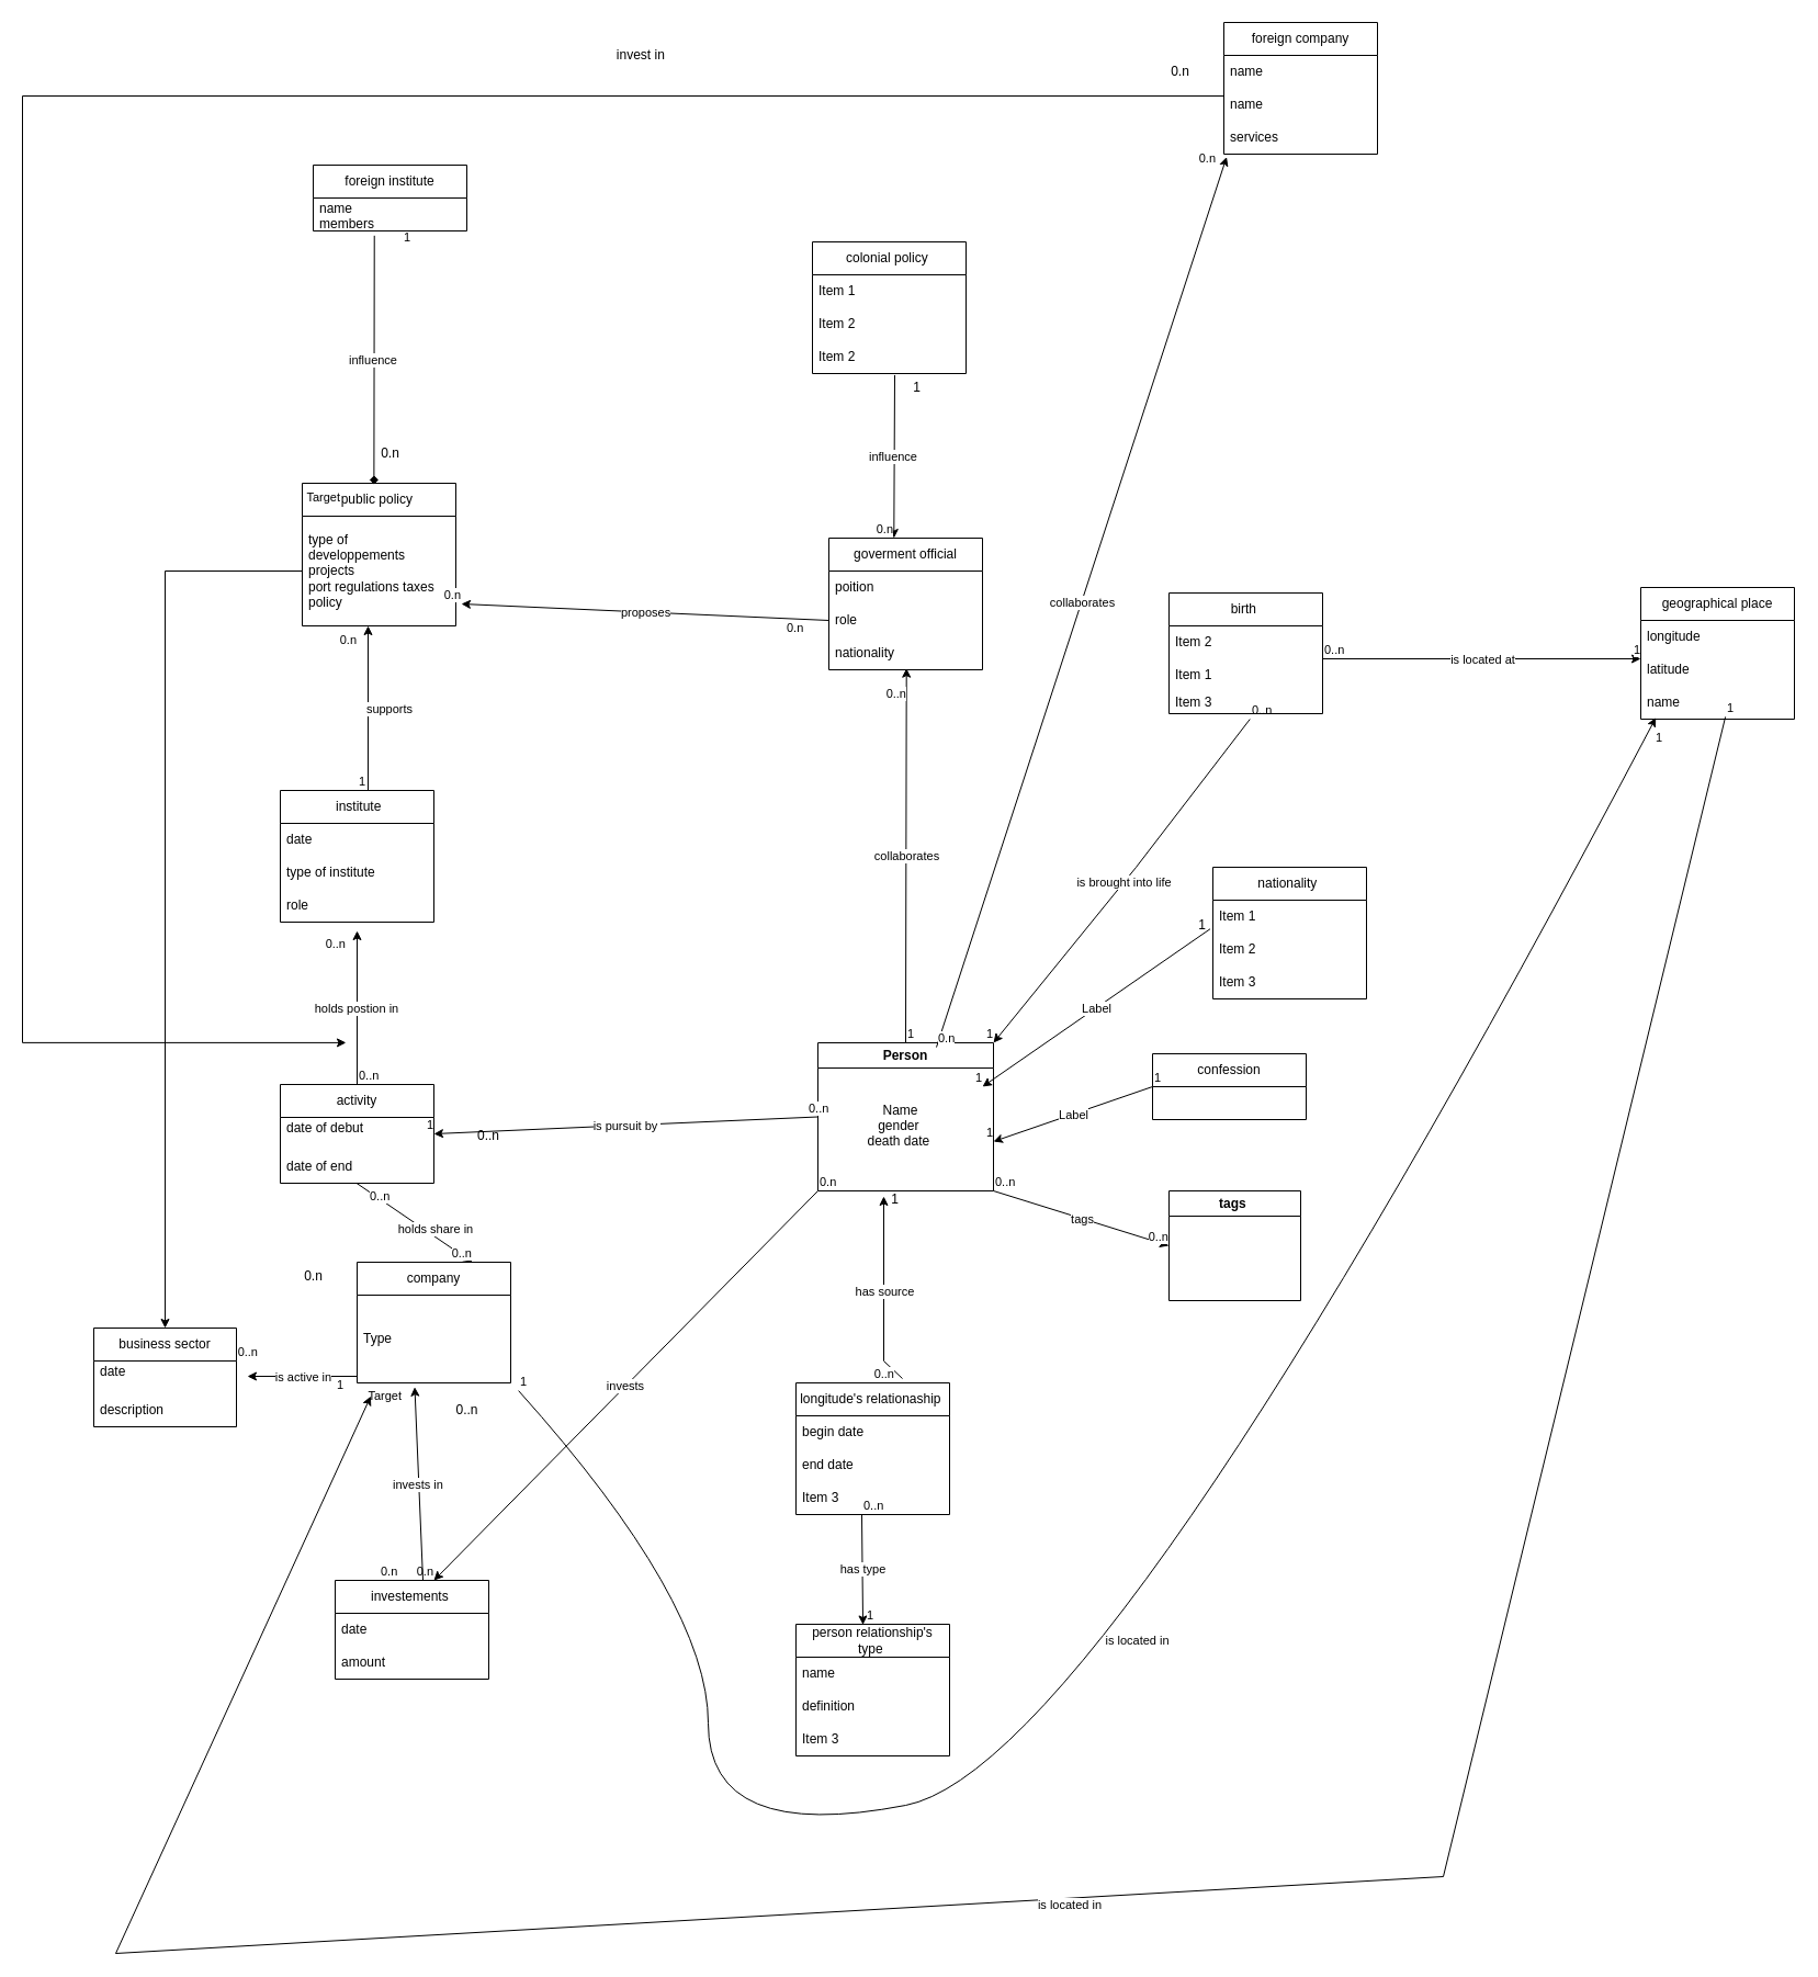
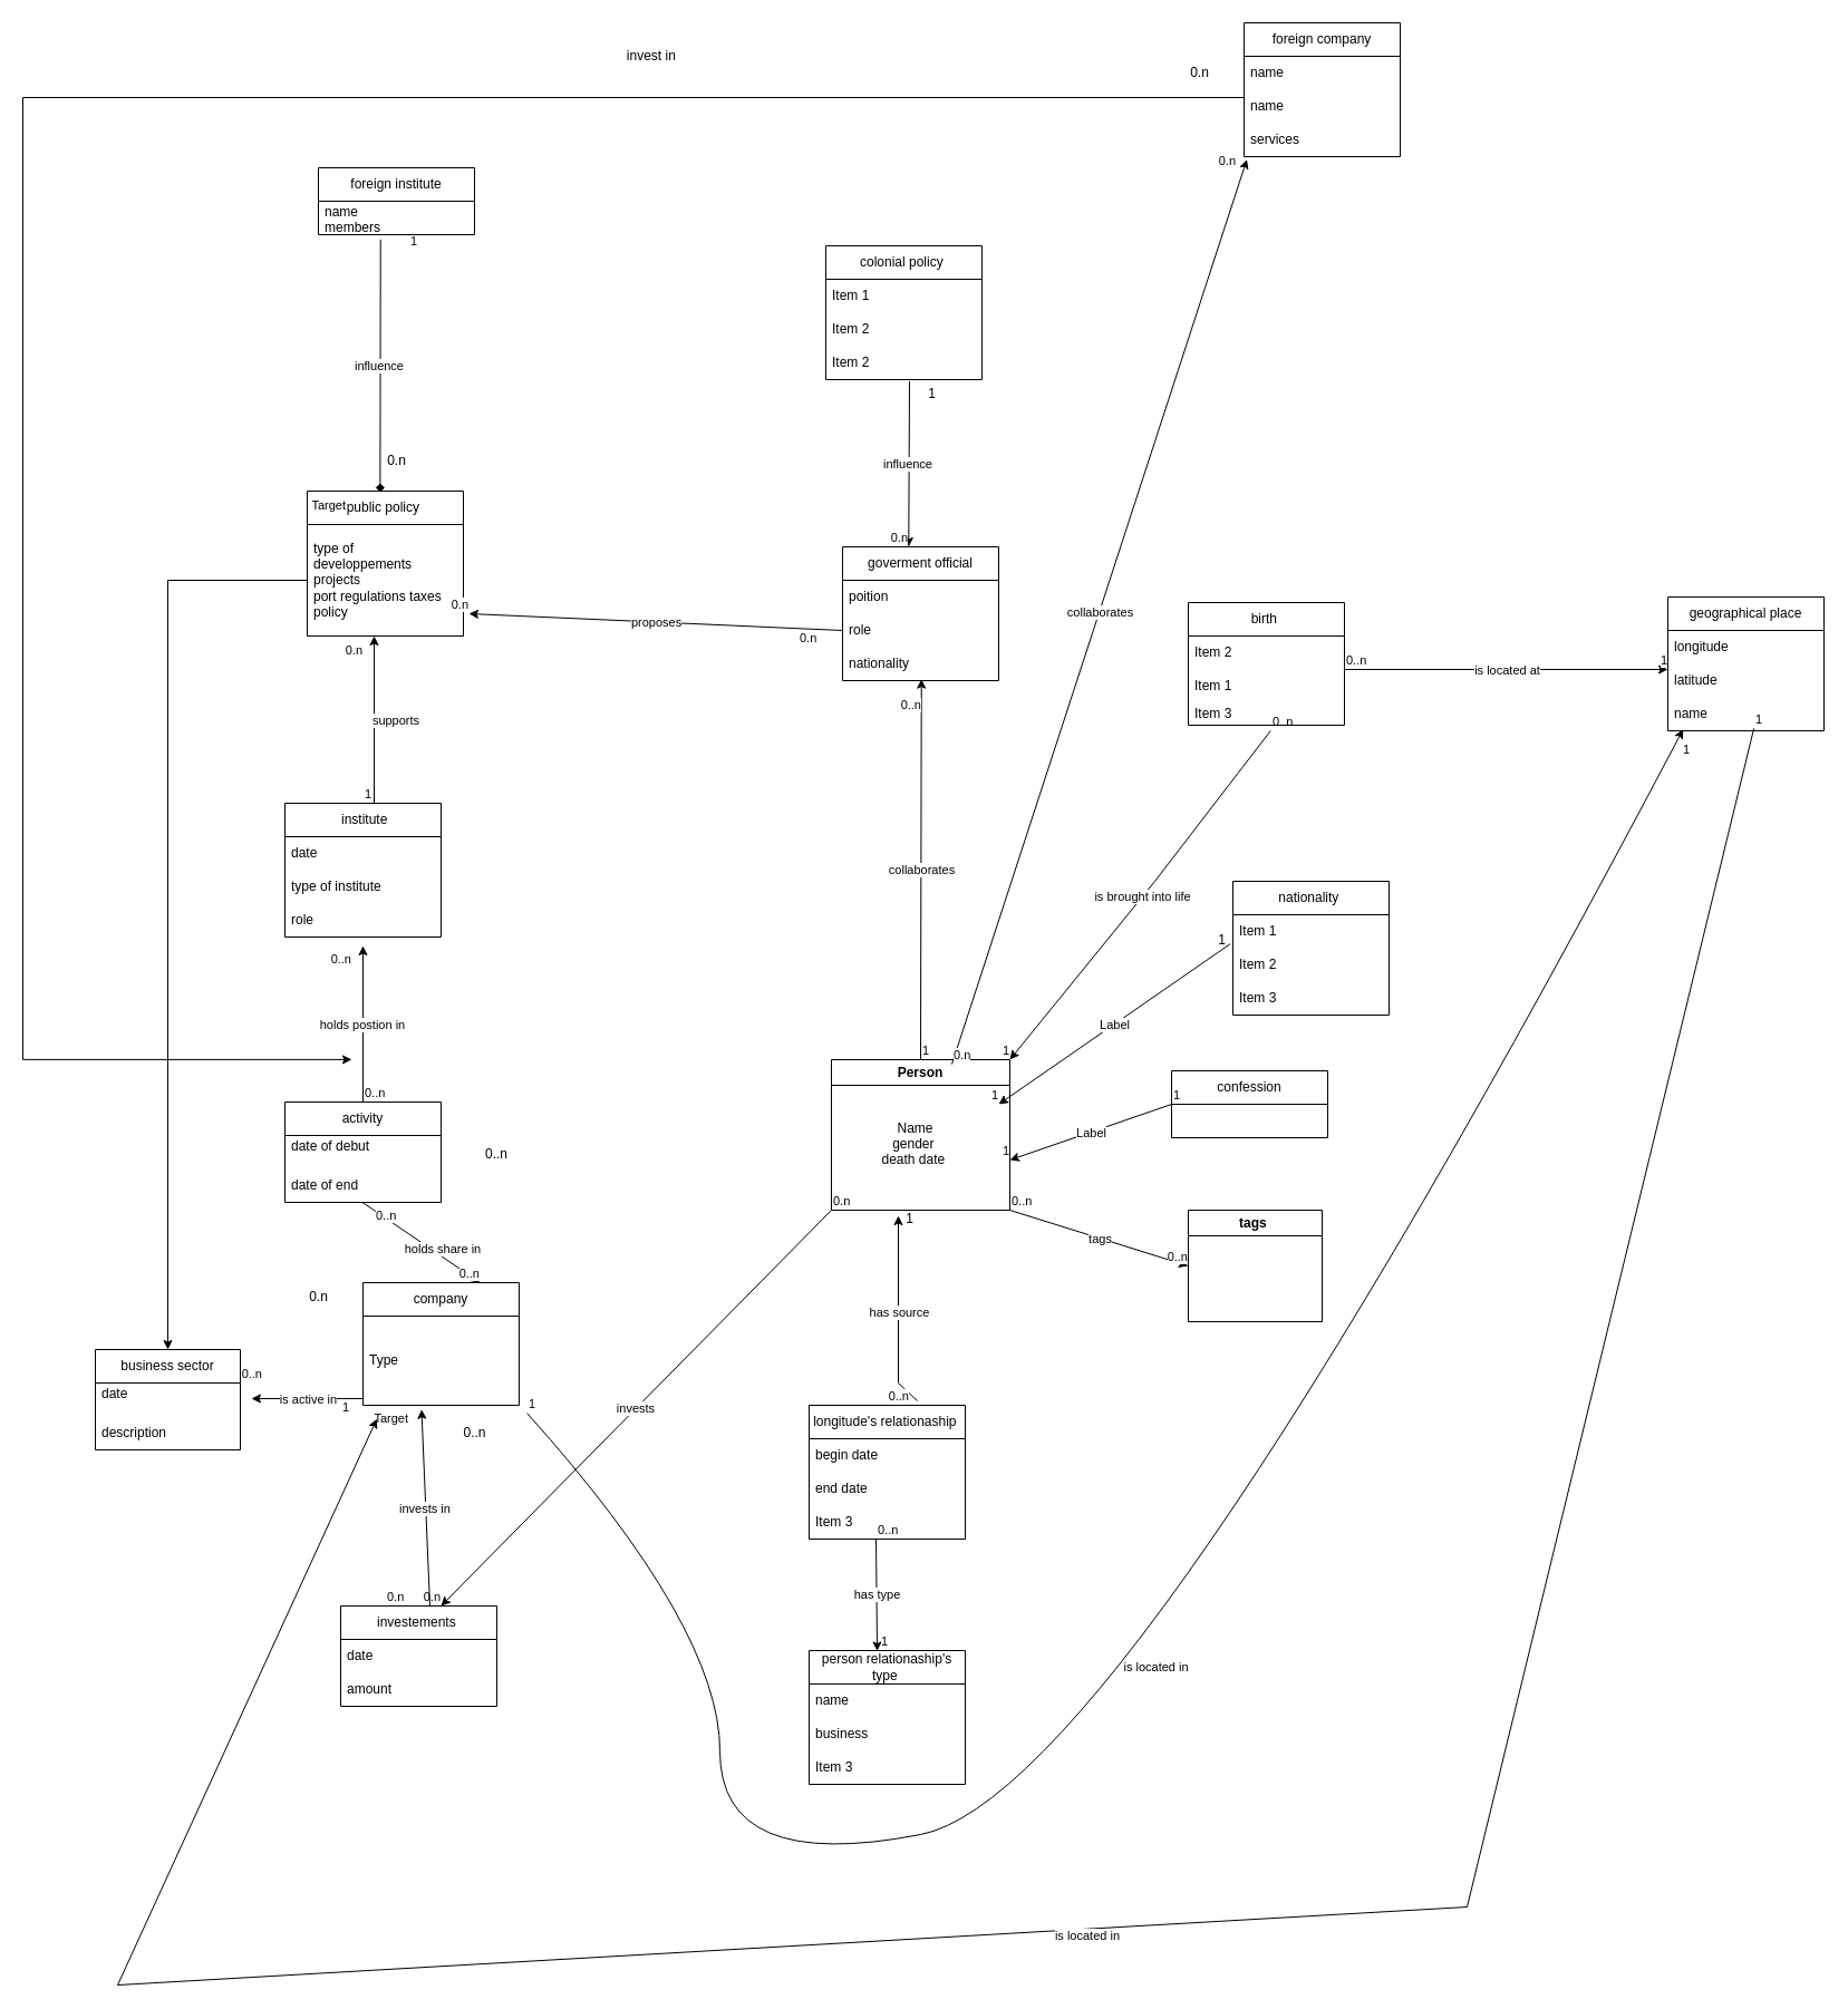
- <mxCell id="12" value="" style="endArrow=classic;html=1;rounded=0;exitX=0;exitY=0.5;exitDx=0;exitDy=0;entryX=1;entryY=0.5;entryDx=0;entryDy=0;" parent="1" source="2" edge="1" target="10"><mxGeometry relative="1" as="geometry"><mxPoint x="745" y="1050" as="sourcePoint" /><mxPoint x="545" y="890" as="targetPoint" /></mxGeometry></mxCell>
- <mxCell id="13" value="is pursuit by&amp;nbsp;" style="edgeLabel;resizable=0;html=1;;align=center;verticalAlign=middle;" parent="12" connectable="0" vertex="1"><mxGeometry relative="1" as="geometry" /></mxCell>
- <mxCell id="14" value="0..n" style="edgeLabel;resizable=0;html=1;;align=left;verticalAlign=bottom;" parent="12" connectable="0" vertex="1"><mxGeometry x="-1" relative="1" as="geometry"><mxPoint x="-10" as="offset" /></mxGeometry></mxCell>
- <mxCell id="15" value="1" style="edgeLabel;resizable=0;html=1;;align=right;verticalAlign=bottom;" parent="12" connectable="0" vertex="1"><mxGeometry x="1" relative="1" as="geometry" /></mxCell>
- <mxCell id="46" value="person relationship's type&amp;nbsp;" style="swimlane;fontStyle=0;childLayout=stackLayout;horizontal=1;startSize=30;horizontalStack=0;resizeParent=1;resizeParentMax=0;resizeLast=0;collapsible=1;marginBottom=0;whiteSpace=wrap;html=1;" parent="1" vertex="1"><mxGeometry x="725" y="1480" width="140" height="120" as="geometry" /></mxCell>
+ <mxCell id="46" value="person relationaship's type&amp;nbsp;" style="swimlane;fontStyle=0;childLayout=stackLayout;horizontal=1;startSize=30;horizontalStack=0;resizeParent=1;resizeParentMax=0;resizeLast=0;collapsible=1;marginBottom=0;whiteSpace=wrap;html=1;" parent="1" vertex="1"><mxGeometry x="725" y="1480" width="140" height="120" as="geometry" /></mxCell>
- <mxCell id="48" value="definition&amp;nbsp;" style="text;strokeColor=none;fillColor=none;align=left;verticalAlign=middle;spacingLeft=4;spacingRight=4;overflow=hidden;points=[[0,0.5],[1,0.5]];portConstraint=eastwest;rotatable=0;whiteSpace=wrap;html=1;" parent="46" vertex="1"><mxGeometry y="60" width="140" height="30" as="geometry" /></mxCell>
+ <mxCell id="48" value="business&amp;nbsp;" style="text;strokeColor=none;fillColor=none;align=left;verticalAlign=middle;spacingLeft=4;spacingRight=4;overflow=hidden;points=[[0,0.5],[1,0.5]];portConstraint=eastwest;rotatable=0;whiteSpace=wrap;html=1;" parent="46" vertex="1"><mxGeometry y="60" width="140" height="30" as="geometry" /></mxCell>
